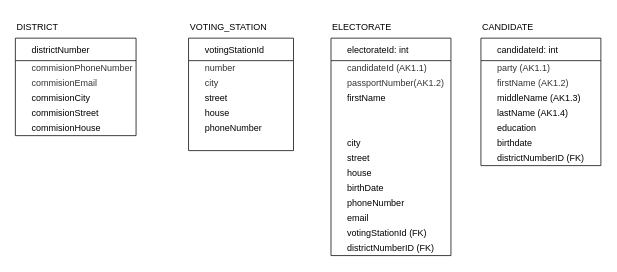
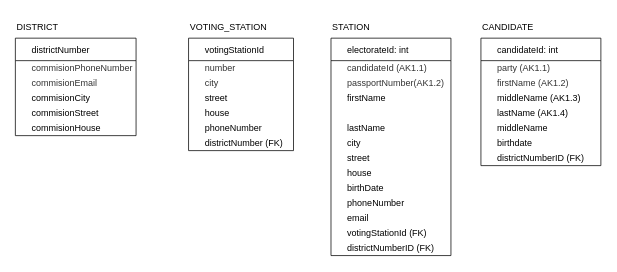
- <mxCell id="33" value="ELECTORATE" style="text;html=1;strokeColor=none;fillColor=none;align=left;verticalAlign=middle;whiteSpace=wrap;rounded=0;" vertex="1" parent="1"><mxGeometry x="441" y="20" width="251" height="30" as="geometry" /></mxCell>
+ <mxCell id="33" value="STATION" style="text;html=1;strokeColor=none;fillColor=none;align=left;verticalAlign=middle;whiteSpace=wrap;rounded=0;" vertex="1" parent="1"><mxGeometry x="441" y="20" width="251" height="30" as="geometry" /></mxCell>
+ <mxCell id="23" value="&lt;span data-lucid-type=&quot;application/vnd.lucid.text&quot; data-lucid-content=&quot;{&amp;#34;t&amp;#34;:&amp;#34;commisinHouse&amp;#34;,&amp;#34;m&amp;#34;:[{&amp;#34;s&amp;#34;:0,&amp;#34;n&amp;#34;:&amp;#34;a&amp;#34;,&amp;#34;v&amp;#34;:&amp;#34;left&amp;#34;}]}&quot;&gt;lastName&lt;/span&gt;" style="text;html=1;strokeColor=none;fillColor=none;align=left;verticalAlign=middle;whiteSpace=wrap;rounded=0;" vertex="1" parent="19"><mxGeometry x="20" y="110" width="90" height="20" as="geometry" /></mxCell>
- <mxCell id="39" value="&lt;span data-lucid-type=&quot;application/vnd.lucid.text&quot; data-lucid-content=&quot;{&amp;#34;t&amp;#34;:&amp;#34;commisinHouse&amp;#34;,&amp;#34;m&amp;#34;:[{&amp;#34;s&amp;#34;:0,&amp;#34;n&amp;#34;:&amp;#34;a&amp;#34;,&amp;#34;v&amp;#34;:&amp;#34;left&amp;#34;}]}&quot;&gt;education&lt;/span&gt;" style="text;html=1;strokeColor=none;fillColor=none;align=left;verticalAlign=middle;whiteSpace=wrap;rounded=0;" vertex="1" parent="34"><mxGeometry x="20" y="110" width="90" height="20" as="geometry" /></mxCell>
+ <mxCell id="39" value="&lt;span data-lucid-type=&quot;application/vnd.lucid.text&quot; data-lucid-content=&quot;{&amp;#34;t&amp;#34;:&amp;#34;commisinHouse&amp;#34;,&amp;#34;m&amp;#34;:[{&amp;#34;s&amp;#34;:0,&amp;#34;n&amp;#34;:&amp;#34;a&amp;#34;,&amp;#34;v&amp;#34;:&amp;#34;left&amp;#34;}]}&quot;&gt;middleName&lt;/span&gt;" style="text;html=1;strokeColor=none;fillColor=none;align=left;verticalAlign=middle;whiteSpace=wrap;rounded=0;" vertex="1" parent="34"><mxGeometry x="20" y="110" width="90" height="20" as="geometry" /></mxCell>
+ <mxCell id="17" value="&lt;span data-lucid-type=&quot;application/vnd.lucid.text&quot; data-lucid-content=&quot;{&amp;#34;t&amp;#34;:&amp;#34;commisinHouse&amp;#34;,&amp;#34;m&amp;#34;:[{&amp;#34;s&amp;#34;:0,&amp;#34;n&amp;#34;:&amp;#34;a&amp;#34;,&amp;#34;v&amp;#34;:&amp;#34;left&amp;#34;}]}&quot;&gt;districtNumber (FK)&lt;/span&gt;" style="text;html=1;strokeColor=none;fillColor=none;align=left;verticalAlign=middle;whiteSpace=wrap;rounded=0;" vertex="1" parent="10"><mxGeometry x="20" y="130" width="120" height="20" as="geometry" /></mxCell>
